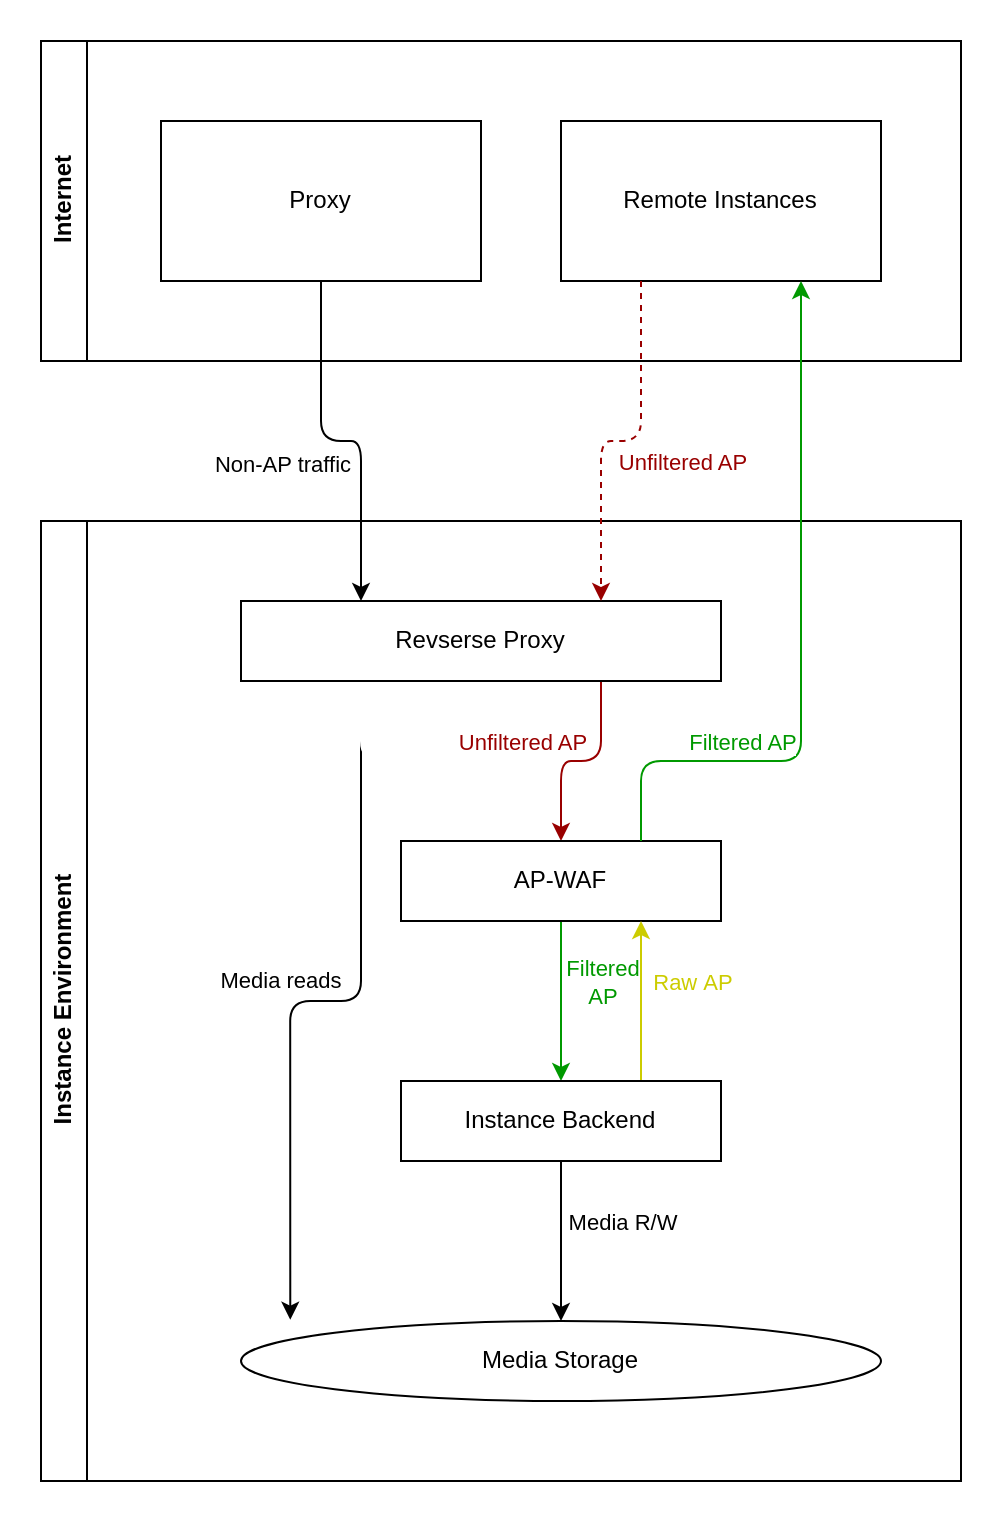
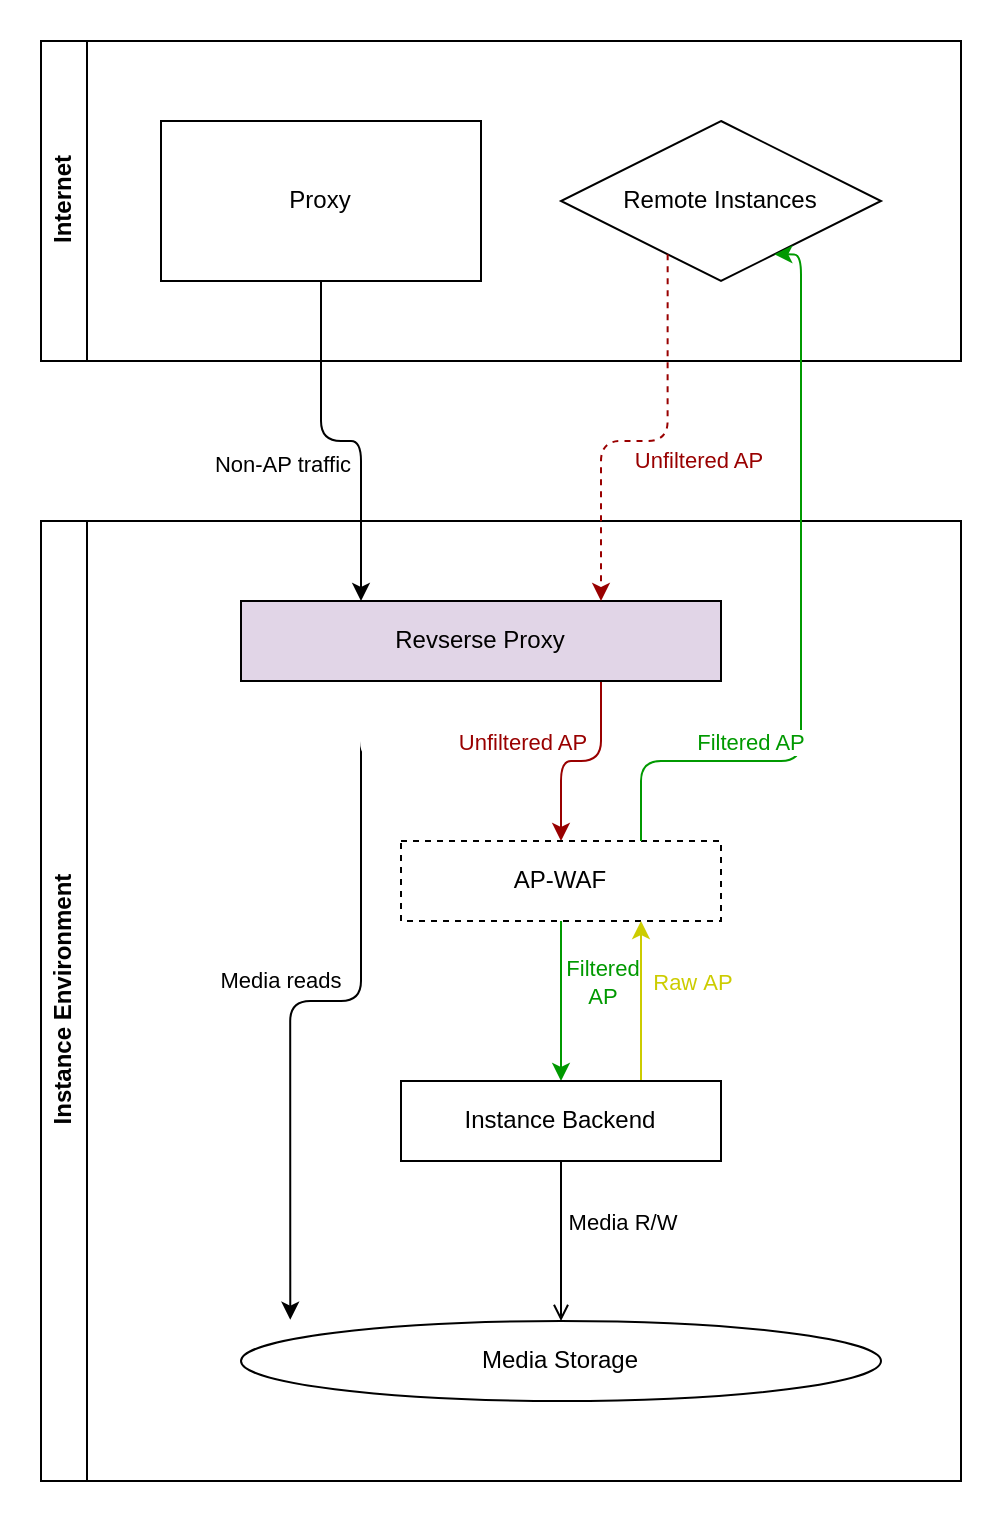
- <mxCell id="21" value="Remote Instances" style="rounded=0;whiteSpace=wrap;html=1;" vertex="1" parent="19"><mxGeometry x="260" y="40" width="160" height="80" as="geometry" /></mxCell>
+ <mxCell id="21" value="Remote Instances" style="rhombus;whiteSpace=wrap;html=1;" vertex="1" parent="19"><mxGeometry x="260" y="40" width="160" height="80" as="geometry" /></mxCell>
- <mxCell id="9" value="Revserse Proxy" style="rounded=0;whiteSpace=wrap;html=1;" vertex="1" parent="2"><mxGeometry x="100" y="40" width="240" height="40" as="geometry" /></mxCell>
+ <mxCell id="9" value="Revserse Proxy" style="rounded=0;whiteSpace=wrap;html=1;fillColor=#e1d5e7;" vertex="1" parent="2"><mxGeometry x="100" y="40" width="240" height="40" as="geometry" /></mxCell>
- <mxCell id="12" value="AP-WAF" style="rounded=0;whiteSpace=wrap;html=1;" vertex="1" parent="2"><mxGeometry x="180" y="160" width="160" height="40" as="geometry" /></mxCell>
+ <mxCell id="12" value="AP-WAF" style="rounded=0;whiteSpace=wrap;html=1;dashed=1;" vertex="1" parent="2"><mxGeometry x="180" y="160" width="160" height="40" as="geometry" /></mxCell>
- <mxCell id="13" style="edgeStyle=orthogonalEdgeStyle;html=1;exitX=0.5;exitY=1;exitDx=0;exitDy=0;entryX=0.5;entryY=0;entryDx=0;entryDy=0;" edge="1" parent="2" source="17" target="18"><mxGeometry relative="1" as="geometry" /></mxCell>
+ <mxCell id="13" style="edgeStyle=orthogonalEdgeStyle;html=1;exitX=0.5;exitY=1;exitDx=0;exitDy=0;entryX=0.5;entryY=0;entryDx=0;entryDy=0;endArrow=open;" edge="1" parent="2" source="17" target="18"><mxGeometry relative="1" as="geometry" /></mxCell>
